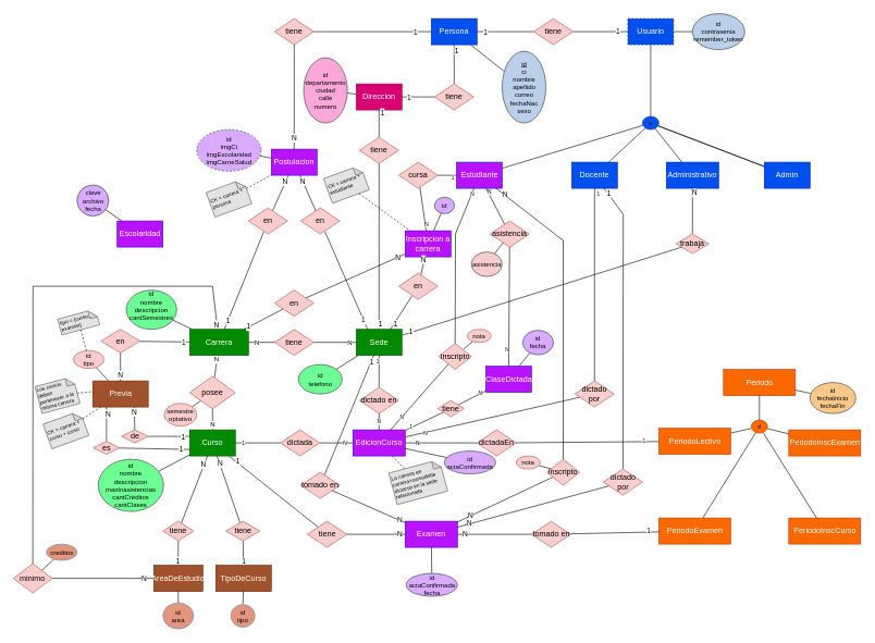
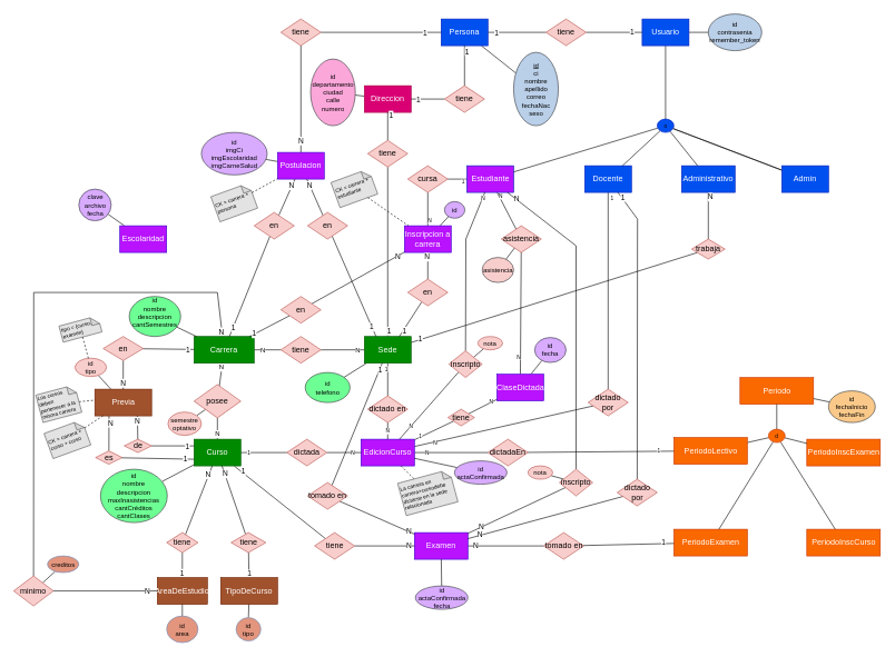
- <mxCell id="4" value="Usuario" style="rounded=0;whiteSpace=wrap;html=1;fillColor=#0050ef;strokeColor=#001DBC;fontColor=#ffffff;dashed=1;" parent="1" vertex="1"><mxGeometry x="961" y="28" width="70" height="40" as="geometry" /></mxCell>
+ <mxCell id="4" value="Usuario" style="rounded=0;whiteSpace=wrap;html=1;fillColor=#0050ef;strokeColor=#001DBC;fontColor=#ffffff;" parent="1" vertex="1"><mxGeometry x="961" y="28" width="70" height="40" as="geometry" /></mxCell>
- <mxCell id="219" value="&lt;div&gt;id&lt;br&gt;imgCi&lt;/div&gt;&lt;div&gt;imgEscolaridad&lt;/div&gt;&lt;div&gt;imgCarneSalud&lt;br&gt;&lt;/div&gt;" style="ellipse;whiteSpace=wrap;html=1;strokeColor=#36393d;fontSize=10;fillColor=#D8ABFF;fontColor=#000000;dashed=1;" parent="1" vertex="1"><mxGeometry x="301" y="198" width="98.5" height="63.75" as="geometry" /></mxCell>
+ <mxCell id="219" value="&lt;div&gt;id&lt;br&gt;imgCi&lt;/div&gt;&lt;div&gt;imgEscolaridad&lt;/div&gt;&lt;div&gt;imgCarneSalud&lt;br&gt;&lt;/div&gt;" style="ellipse;whiteSpace=wrap;html=1;strokeColor=#36393d;fontSize=10;fillColor=#D8ABFF;fontColor=#000000;" parent="1" vertex="1"><mxGeometry x="301" y="198" width="98.5" height="63.75" as="geometry" /></mxCell>
- <mxCell id="223" value="Inscripcion a carrera" style="rounded=0;whiteSpace=wrap;html=1;strokeColor=#3700CC;fontColor=#ffffff;fillColor=#B812FF;" parent="1" vertex="1"><mxGeometry x="620" y="353" width="70" height="40" as="geometry" /></mxCell>
+ <mxCell id="223" value="Inscripcion a carrera" style="rounded=0;whiteSpace=wrap;html=1;strokeColor=#3700CC;fontColor=#ffffff;fillColor=#B812FF;" parent="1" vertex="1"><mxGeometry x="605" y="338" width="70" height="40" as="geometry" /></mxCell>
